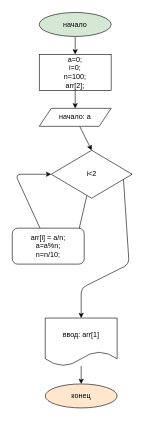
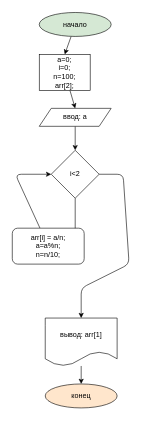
- <mxCell id="8" value="a=0;&lt;br&gt;i=0;&lt;br&gt;n=100;&lt;br&gt;arr[2];" style="rounded=0;whiteSpace=wrap;html=1;" vertex="1" parent="1"><mxGeometry x="65" y="90" width="120" height="60" as="geometry" /></mxCell>
+ <mxCell id="8" value="a=0;&lt;br&gt;i=0;&lt;br&gt;n=100;&lt;br&gt;arr[2];" style="rounded=0;whiteSpace=wrap;html=1;" vertex="1" parent="1"><mxGeometry x="65" y="90" width="85" height="60" as="geometry" /></mxCell>
- <mxCell id="6" value="начало: a" style="shape=parallelogram;perimeter=parallelogramPerimeter;whiteSpace=wrap;html=1;fixedSize=1;" vertex="1" parent="1"><mxGeometry x="65" y="180" width="120" height="30" as="geometry" /></mxCell>
+ <mxCell id="6" value="ввод: a" style="shape=parallelogram;perimeter=parallelogramPerimeter;whiteSpace=wrap;html=1;fixedSize=1;" vertex="1" parent="1"><mxGeometry x="65" y="180" width="120" height="30" as="geometry" /></mxCell>
- <mxCell id="11" value="i&amp;lt;2" style="rhombus;whiteSpace=wrap;html=1;" vertex="1" parent="1"><mxGeometry x="85" y="250" width="135" height="80" as="geometry" /></mxCell>
+ <mxCell id="11" value="i&amp;lt;2" style="rhombus;whiteSpace=wrap;html=1;" vertex="1" parent="1"><mxGeometry x="85" y="250" width="80" height="80" as="geometry" /></mxCell>
- <mxCell id="15" value="ввод: arr[1]" style="shape=document;whiteSpace=wrap;html=1;boundedLbl=1;" vertex="1" parent="1"><mxGeometry x="75" y="530" width="120" height="80" as="geometry" /></mxCell>
+ <mxCell id="15" value="вывод: arr[1]" style="shape=document;whiteSpace=wrap;html=1;boundedLbl=1;" vertex="1" parent="1"><mxGeometry x="75" y="530" width="120" height="80" as="geometry" /></mxCell>
